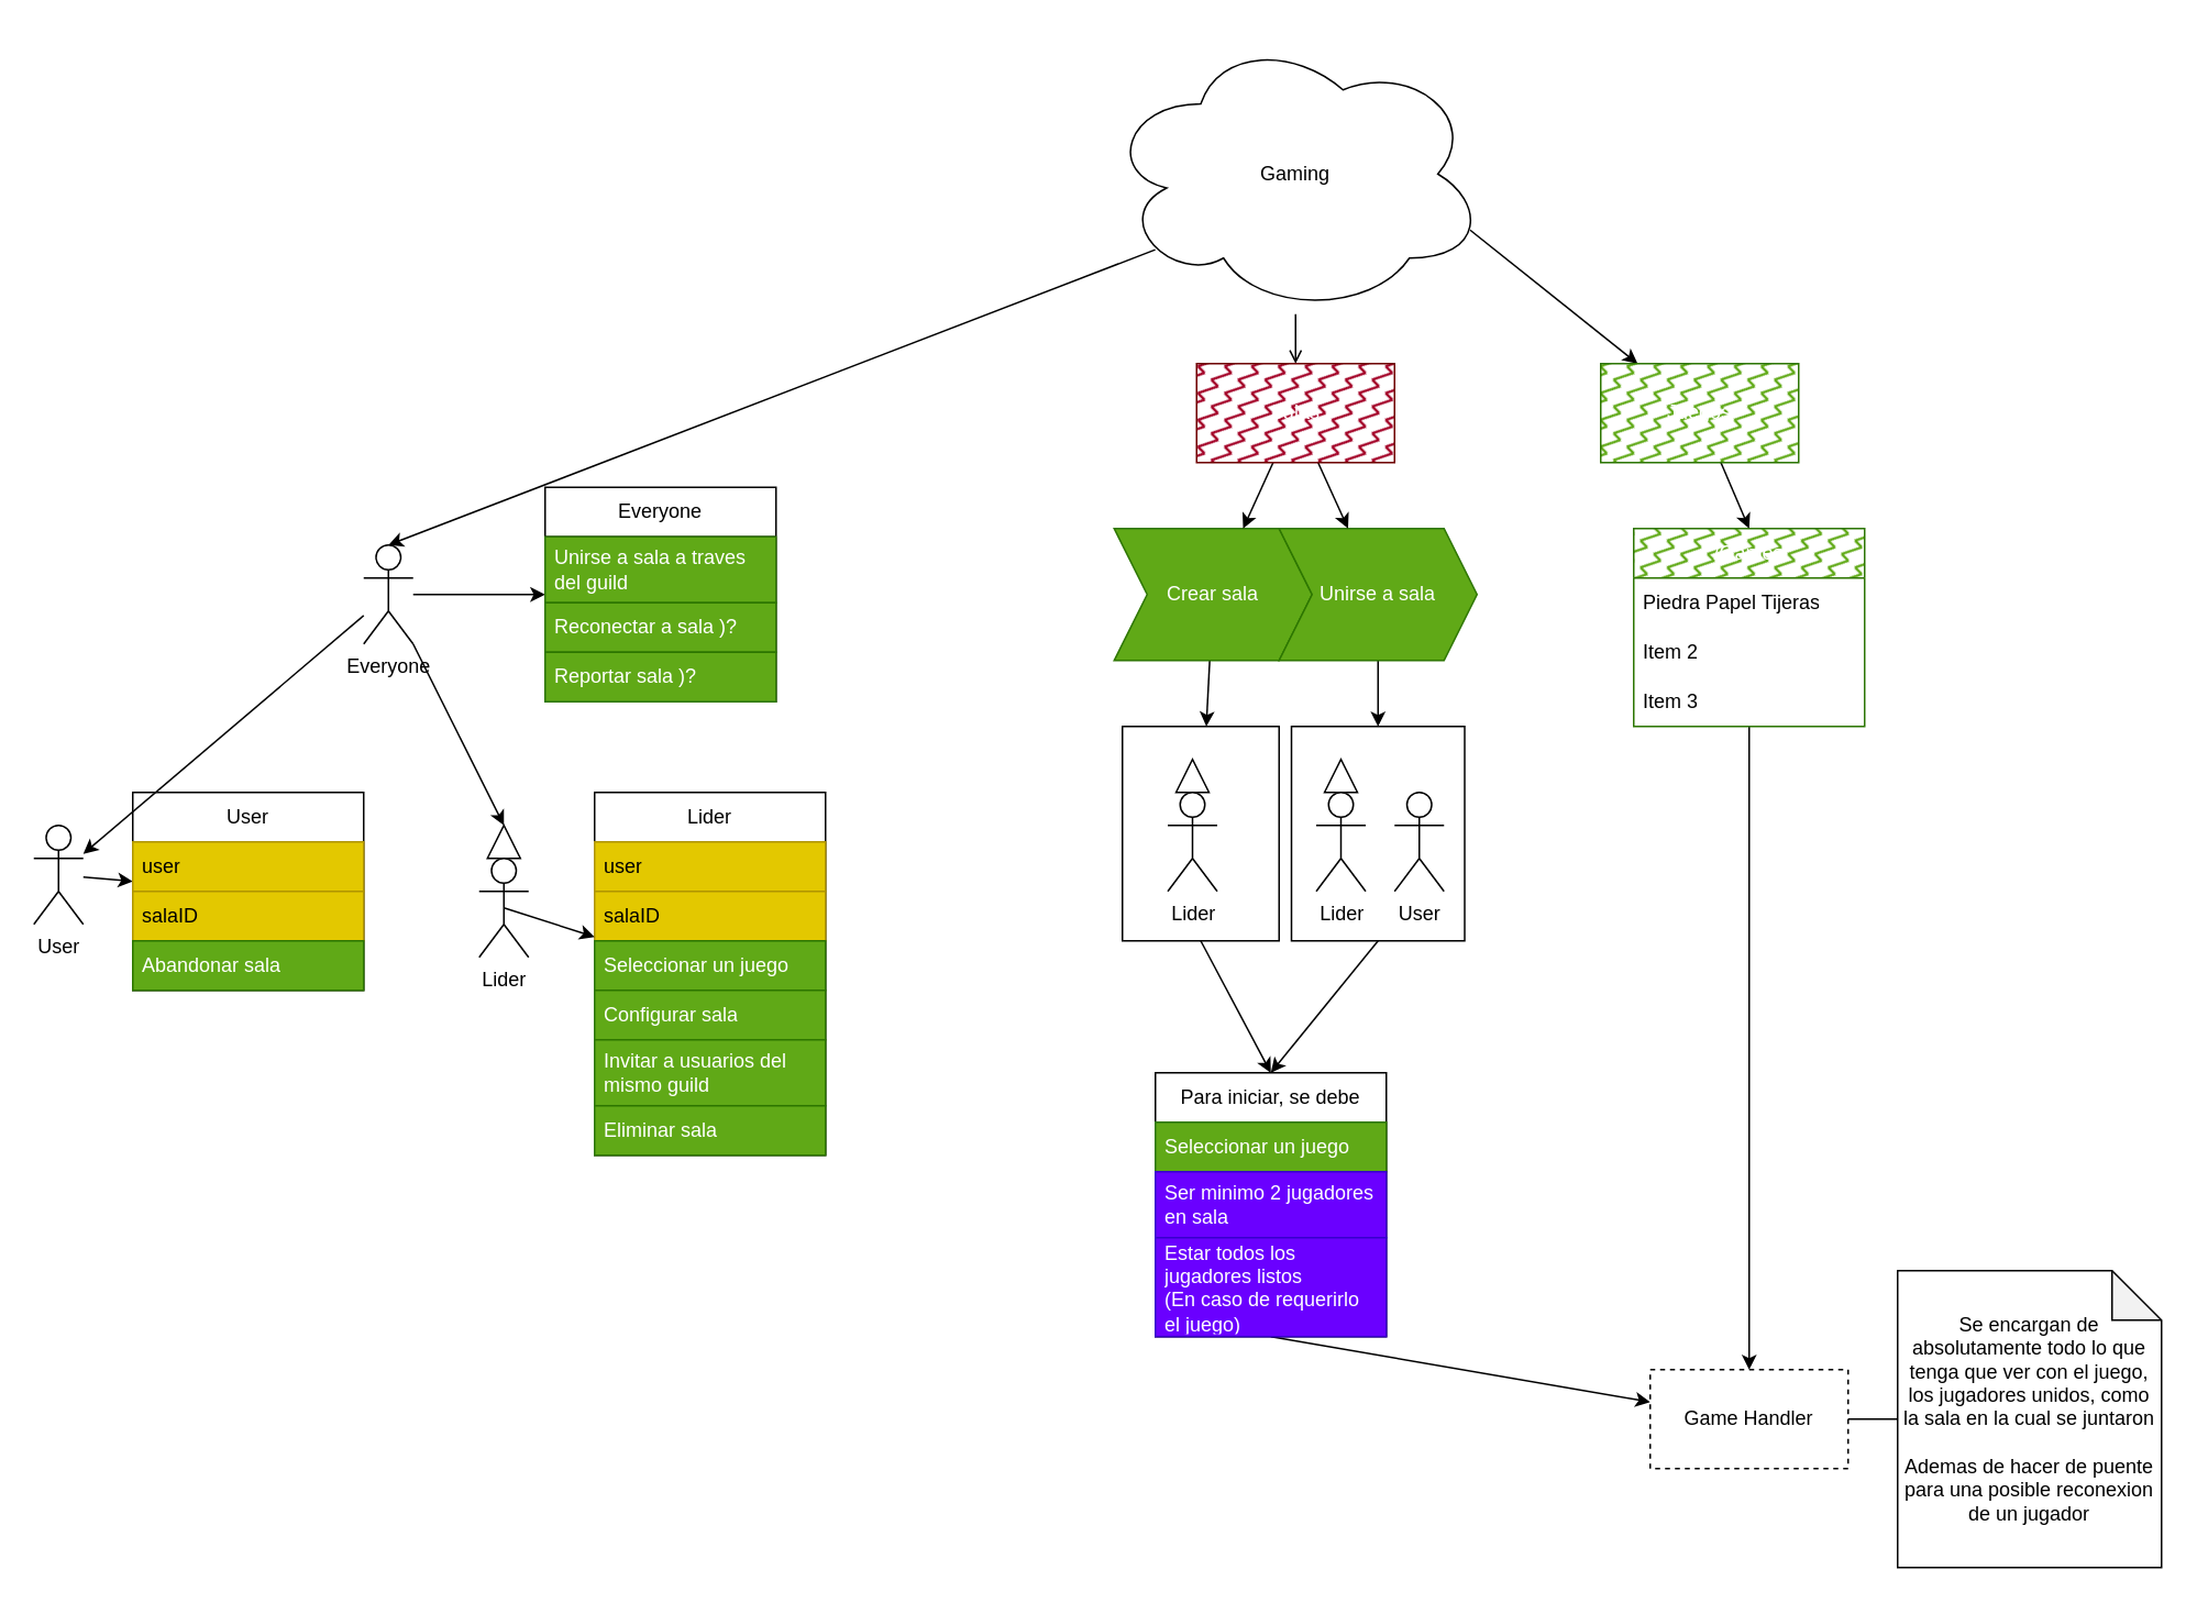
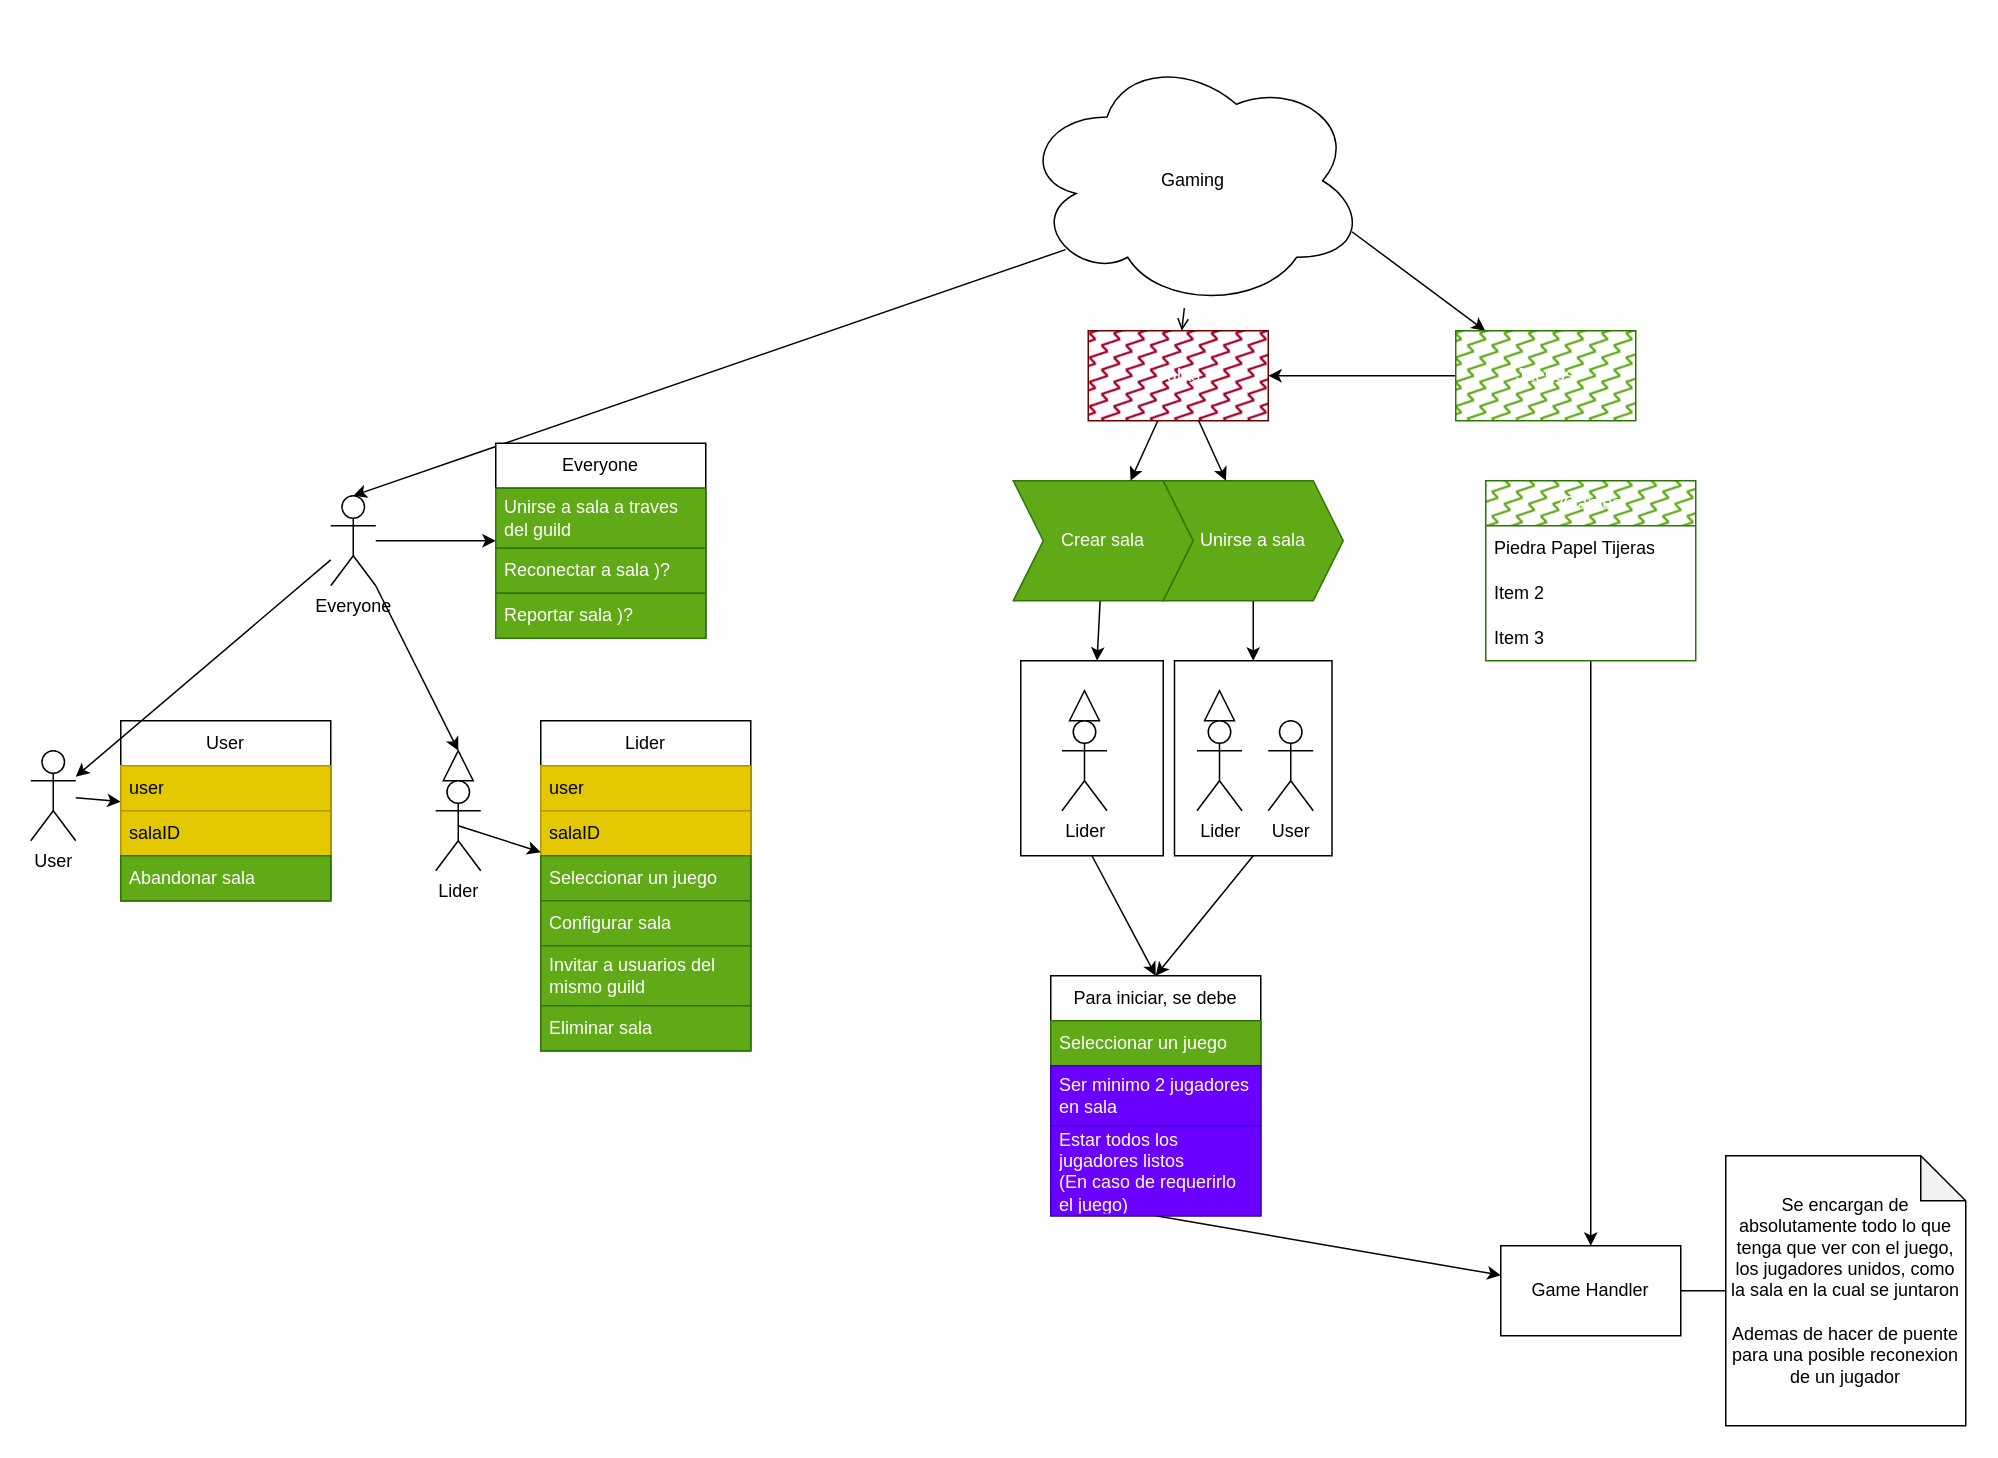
- <mxCell id="12" value="Gaming" style="ellipse;shape=cloud;whiteSpace=wrap;html=1;" vertex="1" parent="1"><mxGeometry x="670" y="20" width="230" height="170" as="geometry" /></mxCell>
+ <mxCell id="12" value="Gaming" style="ellipse;shape=cloud;whiteSpace=wrap;html=1;" vertex="1" parent="1"><mxGeometry x="680" y="35" width="230" height="170" as="geometry" /></mxCell>
- <mxCell id="38" value="" style="edgeStyle=none;html=1;entryX=0.5;entryY=0;entryDx=0;entryDy=0;" edge="1" parent="1" source="39" target="5"><mxGeometry relative="1" as="geometry" /></mxCell>
+ <mxCell id="38" value="" style="edgeStyle=none;html=1;" edge="1" parent="1" source="39" target="19"><mxGeometry relative="1" as="geometry" /></mxCell>
- <mxCell id="62" value="Game Handler" style="rounded=0;whiteSpace=wrap;html=1;fillStyle=solid;dashed=1;" vertex="1" parent="1"><mxGeometry x="1000" y="830" width="120" height="60" as="geometry" /></mxCell>
+ <mxCell id="62" value="Game Handler" style="rounded=0;whiteSpace=wrap;html=1;fillStyle=solid;" vertex="1" parent="1"><mxGeometry x="1000" y="830" width="120" height="60" as="geometry" /></mxCell>
